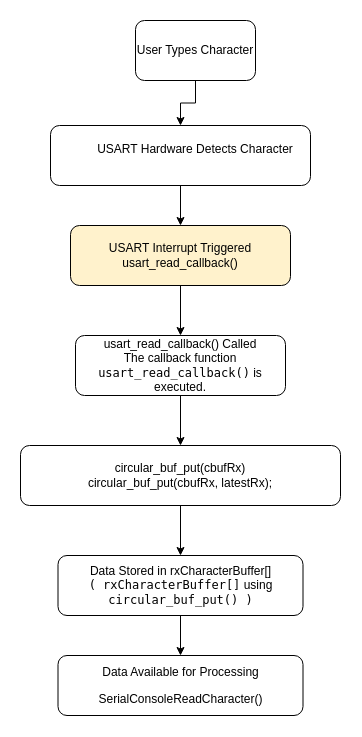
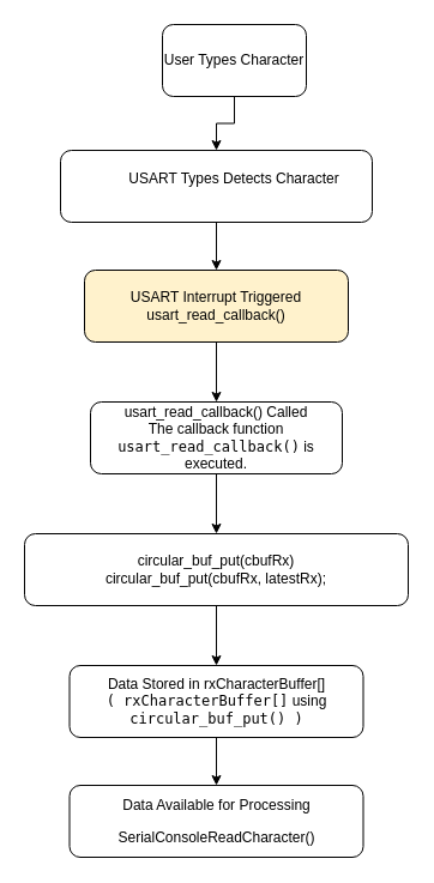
- <mxCell id="6" value="USART Hardware Detects Character" style="text;whiteSpace=wrap;html=1;align=center;" vertex="1" parent="1"><mxGeometry x="80" y="135" width="230" height="40" as="geometry" /></mxCell>
+ <mxCell id="6" value="USART Types Detects Character" style="text;whiteSpace=wrap;html=1;align=center;" vertex="1" parent="1"><mxGeometry x="80" y="135" width="230" height="40" as="geometry" /></mxCell>
